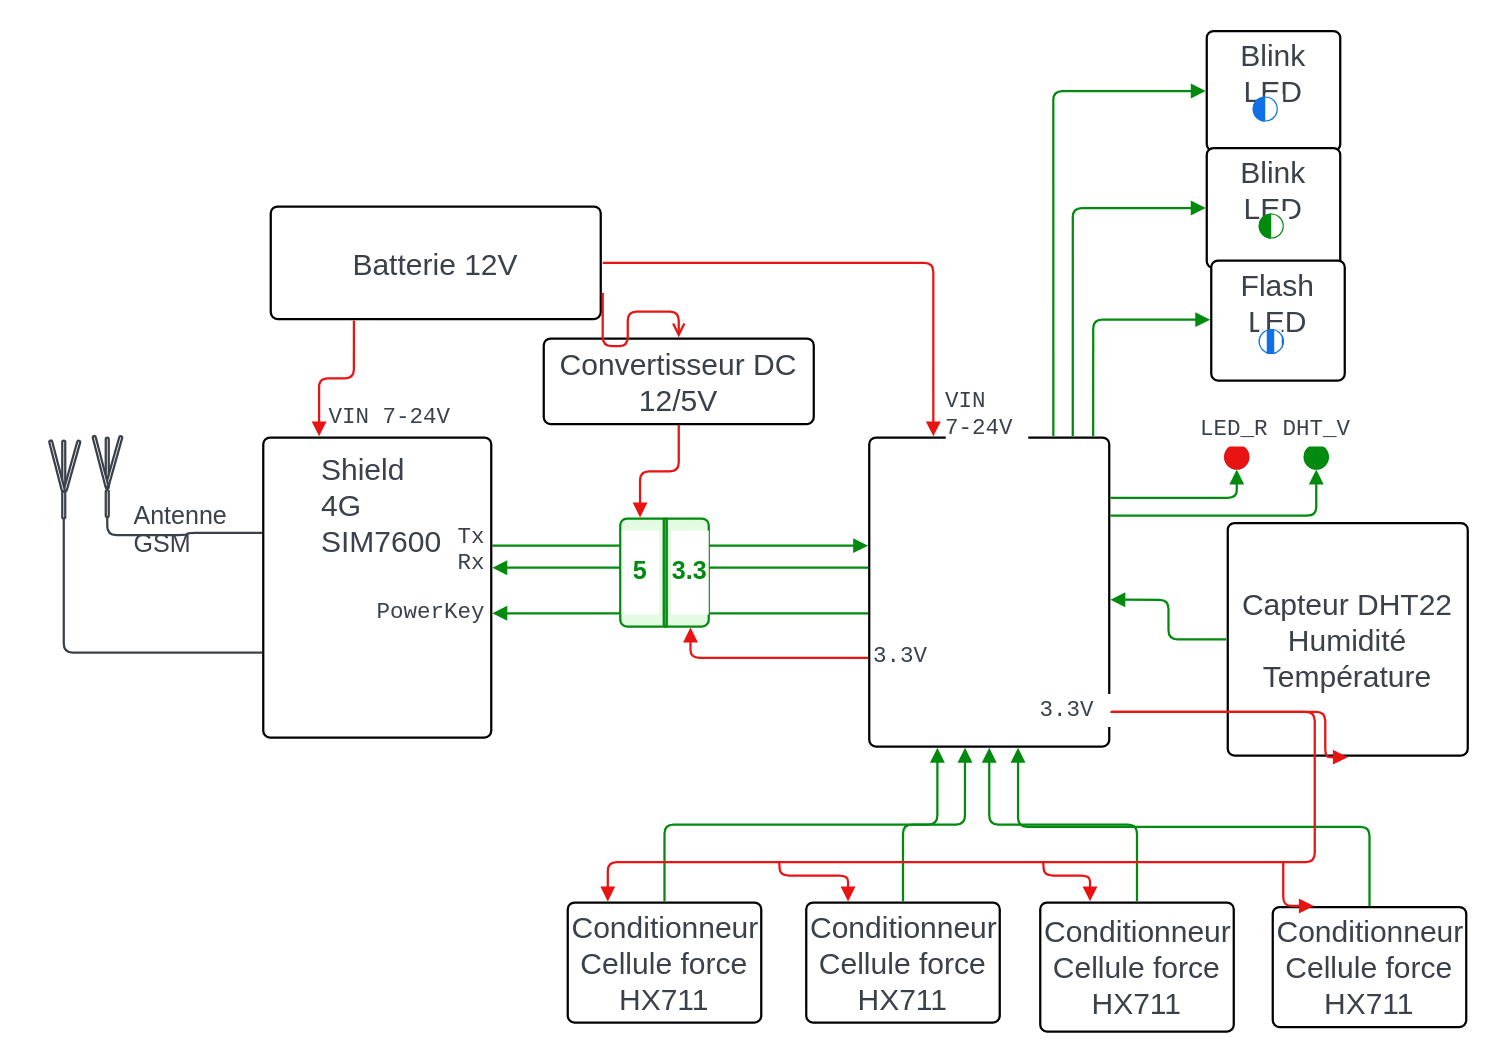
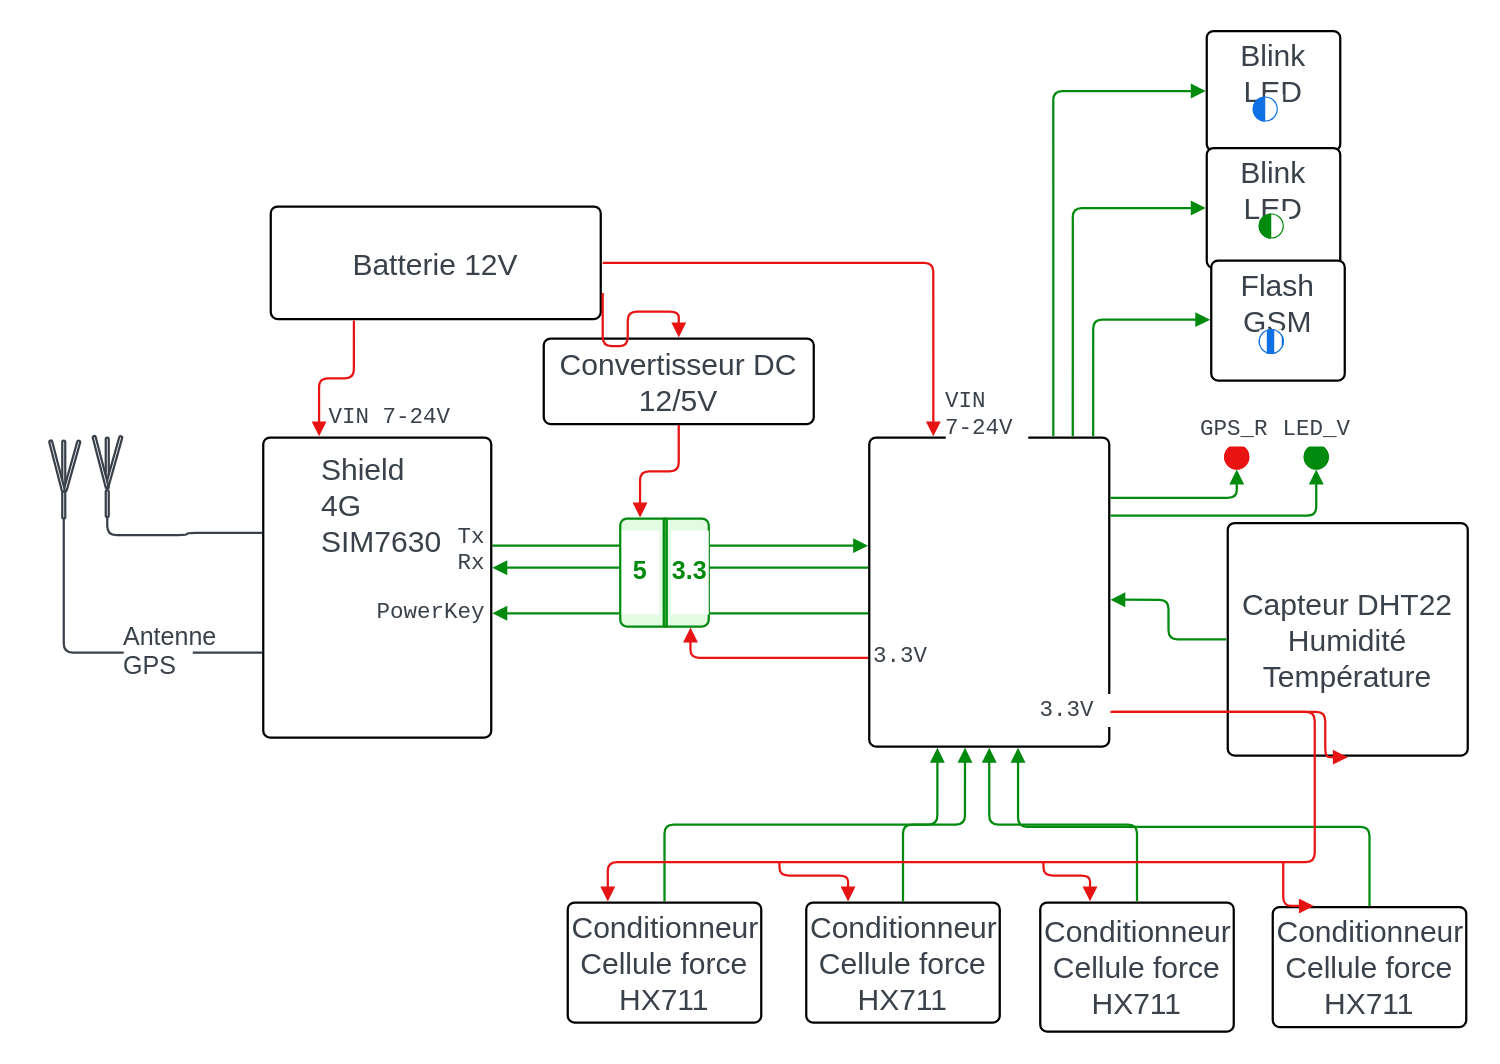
- <mxCell id="51" value="" style="html=1;jettySize=18;whiteSpace=wrap;fontSize=13;strokeColor=#e81313;strokeOpacity=100;strokeWidth=1.5;rounded=1;arcSize=12;edgeStyle=orthogonalEdgeStyle;startArrow=none;endArrow=open;endFill=1;exitX=1.006;exitY=0.768;exitPerimeter=0;entryX=0.5;entryY=-0.013;entryPerimeter=0;lucidId=N3l2IinGHAsS;" edge="1" parent="1" source="12" target="34"><mxGeometry width="100" height="100" relative="1" as="geometry"><Array as="points" /></mxGeometry></mxCell>
+ <mxCell id="51" value="" style="html=1;jettySize=18;whiteSpace=wrap;fontSize=13;strokeColor=#e81313;strokeOpacity=100;strokeWidth=1.5;rounded=1;arcSize=12;edgeStyle=orthogonalEdgeStyle;startArrow=none;endArrow=block;endFill=1;exitX=1.006;exitY=0.768;exitPerimeter=0;entryX=0.5;entryY=-0.013;entryPerimeter=0;lucidId=N3l2IinGHAsS;" edge="1" parent="1" source="12" target="34"><mxGeometry width="100" height="100" relative="1" as="geometry"><Array as="points" /></mxGeometry></mxCell>
- <mxCell id="4" value="Flash LED&#10;" style="html=1;overflow=block;blockSpacing=1;whiteSpace=wrap;fontSize=20;fontColor=#3a414a;spacing=3.8;strokeOpacity=100;rounded=1;absoluteArcSize=1;arcSize=9;strokeWidth=1.5;lucidId=I~l21GsN-wiM;" vertex="1" parent="1"><mxGeometry x="807" y="173" width="89" height="80" as="geometry" /></mxCell>
+ <mxCell id="4" value="Flash GSM&#10;" style="html=1;overflow=block;blockSpacing=1;whiteSpace=wrap;fontSize=20;fontColor=#3a414a;spacing=3.8;strokeOpacity=100;rounded=1;absoluteArcSize=1;arcSize=9;strokeWidth=1.5;lucidId=I~l21GsN-wiM;" vertex="1" parent="1"><mxGeometry x="807" y="173" width="89" height="80" as="geometry" /></mxCell>
- <mxCell id="73" value="LED_R" style="html=1;overflow=block;blockSpacing=1;whiteSpace=wrap;fontSize=15;fontFamily=Cousine;fontColor=#3a414a;align=left;spacing=0;verticalAlign=middle;fillColor=#ffffff;strokeWidth=1.5;strokeColor=none;lucidId=L.l2K7xMMUiG;" vertex="1" parent="1"><mxGeometry x="800" y="275" width="48" height="22" as="geometry" /></mxCell>
+ <mxCell id="73" value="GPS_R" style="html=1;overflow=block;blockSpacing=1;whiteSpace=wrap;fontSize=15;fontFamily=Cousine;fontColor=#3a414a;align=left;spacing=0;verticalAlign=middle;fillColor=#ffffff;strokeWidth=1.5;strokeColor=none;lucidId=L.l2K7xMMUiG;" vertex="1" parent="1"><mxGeometry x="800" y="275" width="48" height="22" as="geometry" /></mxCell>
- <mxCell id="74" value="DHT_V" style="html=1;overflow=block;blockSpacing=1;whiteSpace=wrap;fontSize=15;fontFamily=Cousine;fontColor=#3a414a;align=left;spacing=0;verticalAlign=middle;fillColor=#ffffff;strokeWidth=1.5;strokeColor=none;lucidId=1.l2Pd~q.kod;" vertex="1" parent="1"><mxGeometry x="855" y="275" width="48" height="22" as="geometry" /></mxCell>
+ <mxCell id="74" value="LED_V" style="html=1;overflow=block;blockSpacing=1;whiteSpace=wrap;fontSize=15;fontFamily=Cousine;fontColor=#3a414a;align=left;spacing=0;verticalAlign=middle;fillColor=#ffffff;strokeWidth=1.5;strokeColor=none;lucidId=1.l2Pd~q.kod;" vertex="1" parent="1"><mxGeometry x="855" y="275" width="48" height="22" as="geometry" /></mxCell>
- <mxCell id="20" value="Shield 4G&#10;SIM7600" style="html=1;overflow=block;blockSpacing=1;whiteSpace=wrap;fontSize=20;fontColor=#3a414a;align=left;spacing=3.8;verticalAlign=top;strokeColor=none;fillOpacity=0;fillColor=#ffffff;strokeWidth=0;lucidId=Mrl24iQ1_XWD;" vertex="1" parent="1"><mxGeometry x="211" y="298" width="81" height="80" as="geometry" /></mxCell>
+ <mxCell id="20" value="Shield 4G&#10;SIM7630" style="html=1;overflow=block;blockSpacing=1;whiteSpace=wrap;fontSize=20;fontColor=#3a414a;align=left;spacing=3.8;verticalAlign=top;strokeColor=none;fillOpacity=0;fillColor=#ffffff;strokeWidth=0;lucidId=Mrl24iQ1_XWD;" vertex="1" parent="1"><mxGeometry x="211" y="298" width="81" height="80" as="geometry" /></mxCell>
- <mxCell id="10" value="&lt;div style=&quot;display: flex; justify-content: flex-start; text-align: left; align-items: baseline; font-size: 0; line-height: 1.25;margin-top: -2px;&quot;&gt;&lt;span&gt;&lt;span style=&quot;font-size:16.7px;color:#3a414a;&quot;&gt;Antenne &#10;&lt;/span&gt;&lt;/span&gt;&lt;/div&gt;&lt;div style=&quot;display: flex; justify-content: flex-start; text-align: left; align-items: baseline; font-size: 0; line-height: 1.25;margin-top: -2px;&quot;&gt;&lt;span&gt;&lt;span style=&quot;font-size:16.7px;color:#3a414a;&quot;&gt;GSM&lt;/span&gt;&lt;/span&gt;&lt;/div&gt;" style="html=1;overflow=block;blockSpacing=1;whiteSpace=wrap;fontSize=13;spacing=0;verticalAlign=top;fillColor=#ffffff;strokeWidth=1.5;strokeColor=none;lucidId=jyl23Vy3XqJ3;" vertex="1" parent="1"><mxGeometry x="89" y="336" width="75" height="40" as="geometry" /></mxCell>
+ <mxCell id="33" value="&lt;div style=&quot;display: flex; justify-content: flex-start; text-align: left; align-items: baseline; font-size: 0; line-height: 1.25;margin-top: -2px;&quot;&gt;&lt;span&gt;&lt;span style=&quot;font-size:16.7px;color:#3a414a;&quot;&gt;Antenne &#10;&lt;/span&gt;&lt;/span&gt;&lt;/div&gt;&lt;div style=&quot;display: flex; justify-content: flex-start; text-align: left; align-items: baseline; font-size: 0; line-height: 1.25;margin-top: -2px;&quot;&gt;&lt;span&gt;&lt;span style=&quot;font-size:16.7px;color:#3a414a;&quot;&gt;GPS&lt;/span&gt;&lt;/span&gt;&lt;/div&gt;" style="html=1;overflow=block;blockSpacing=1;whiteSpace=wrap;fontSize=13;spacing=0;verticalAlign=top;fillColor=#ffffff;strokeWidth=1.5;strokeColor=none;lucidId=9yl2a~dbPtPK;" vertex="1" parent="1"><mxGeometry x="82" y="417" width="46" height="40" as="geometry" /></mxCell>
